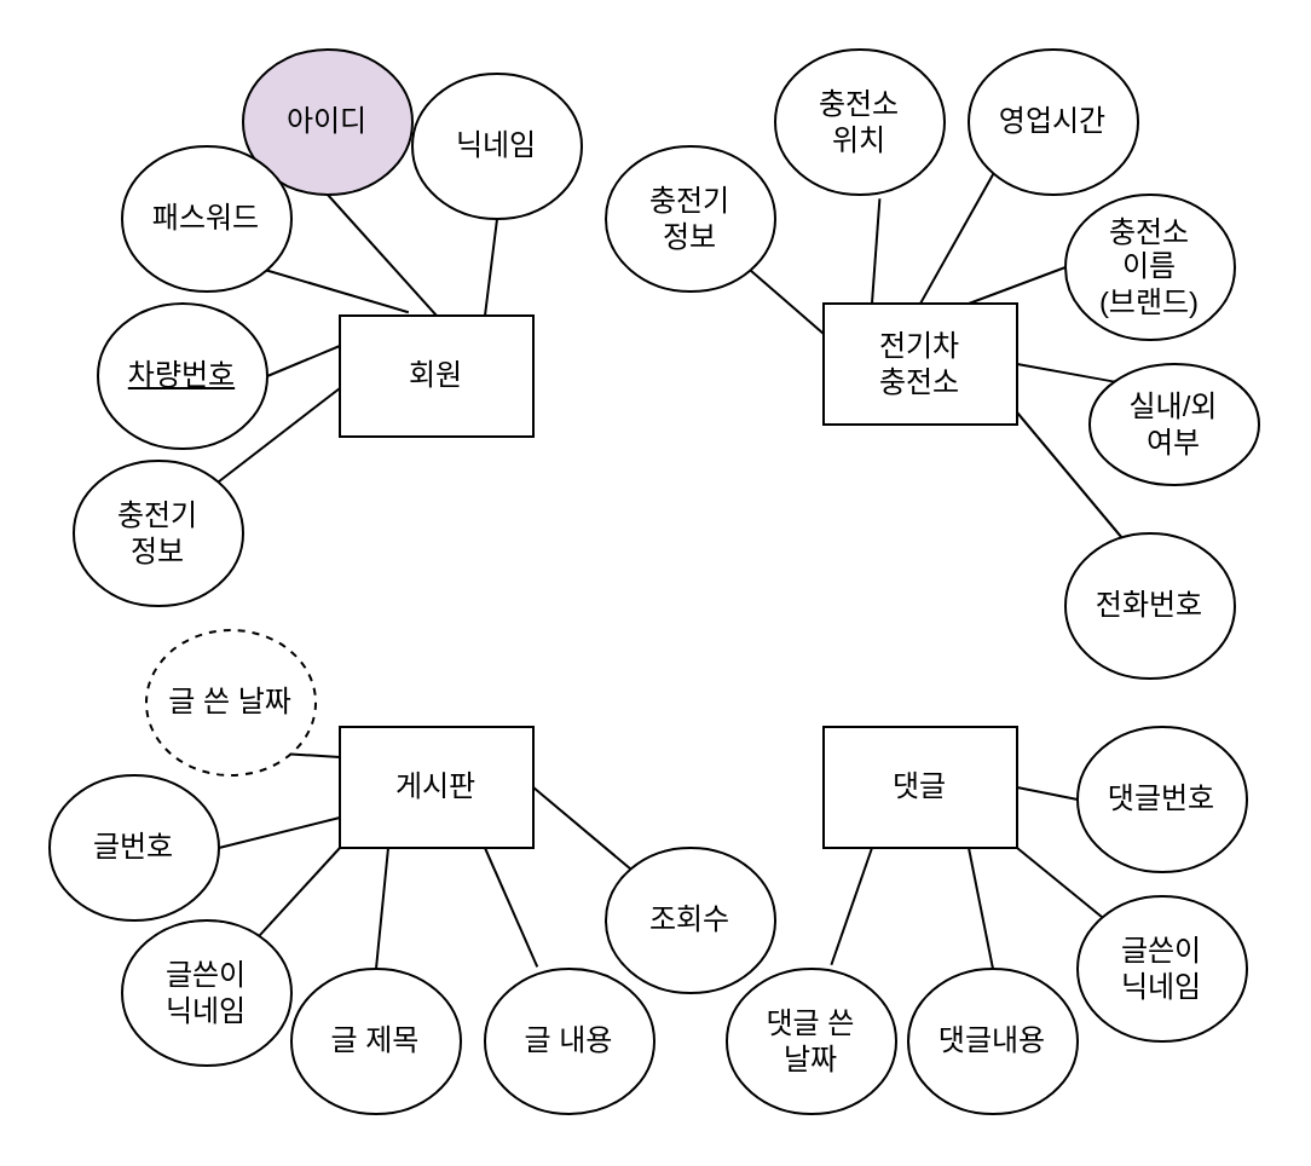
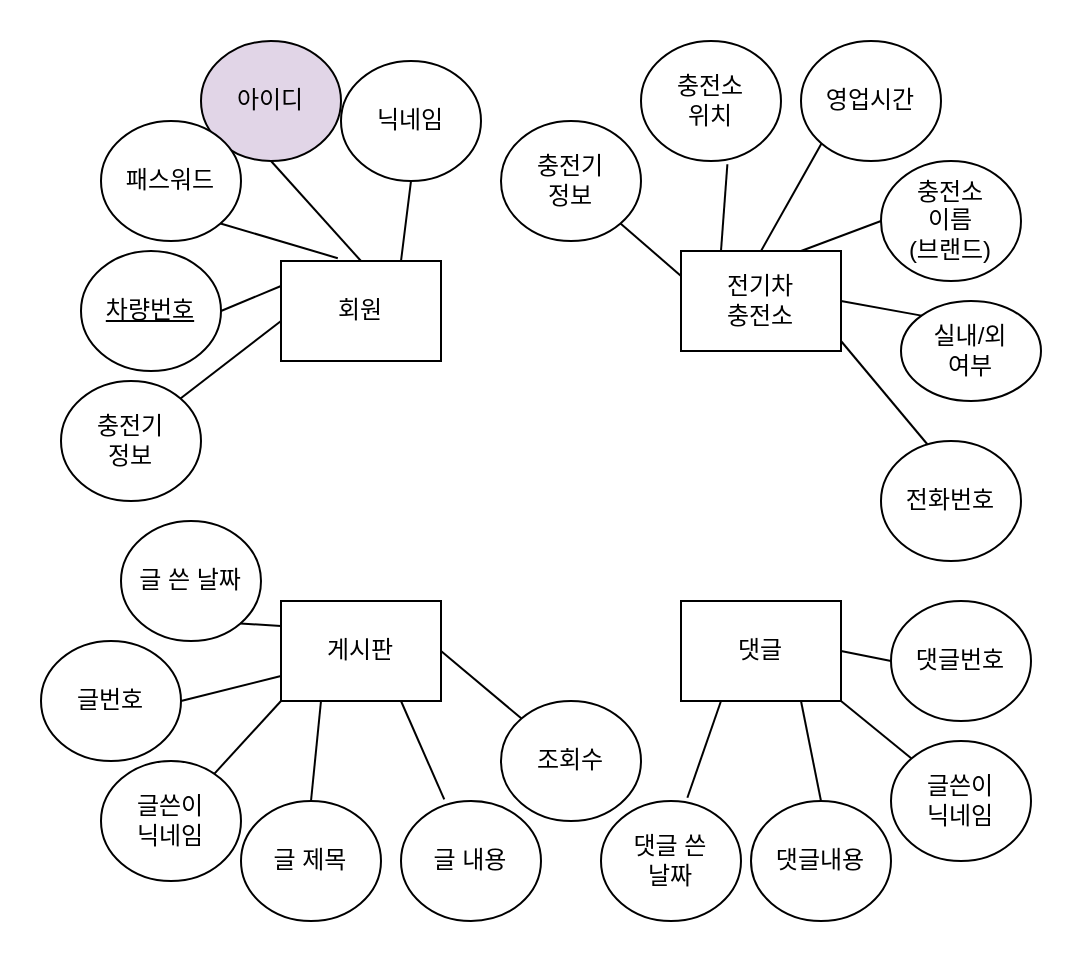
- <mxCell id="30" value="글 쓴 날짜" style="ellipse;whiteSpace=wrap;html=1;dashed=1;" vertex="1" parent="1"><mxGeometry x="60" y="260" width="70" height="60" as="geometry" /></mxCell>
+ <mxCell id="30" value="글 쓴 날짜" style="ellipse;whiteSpace=wrap;html=1;" vertex="1" parent="1"><mxGeometry x="60" y="260" width="70" height="60" as="geometry" /></mxCell>
